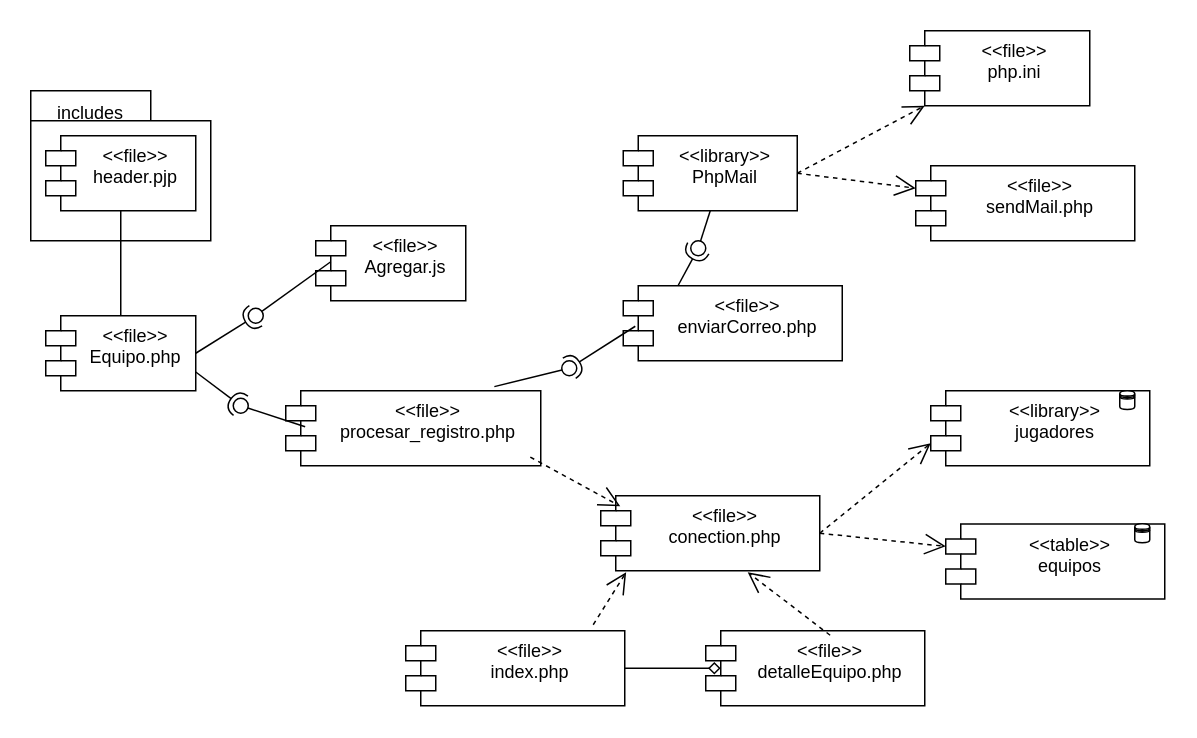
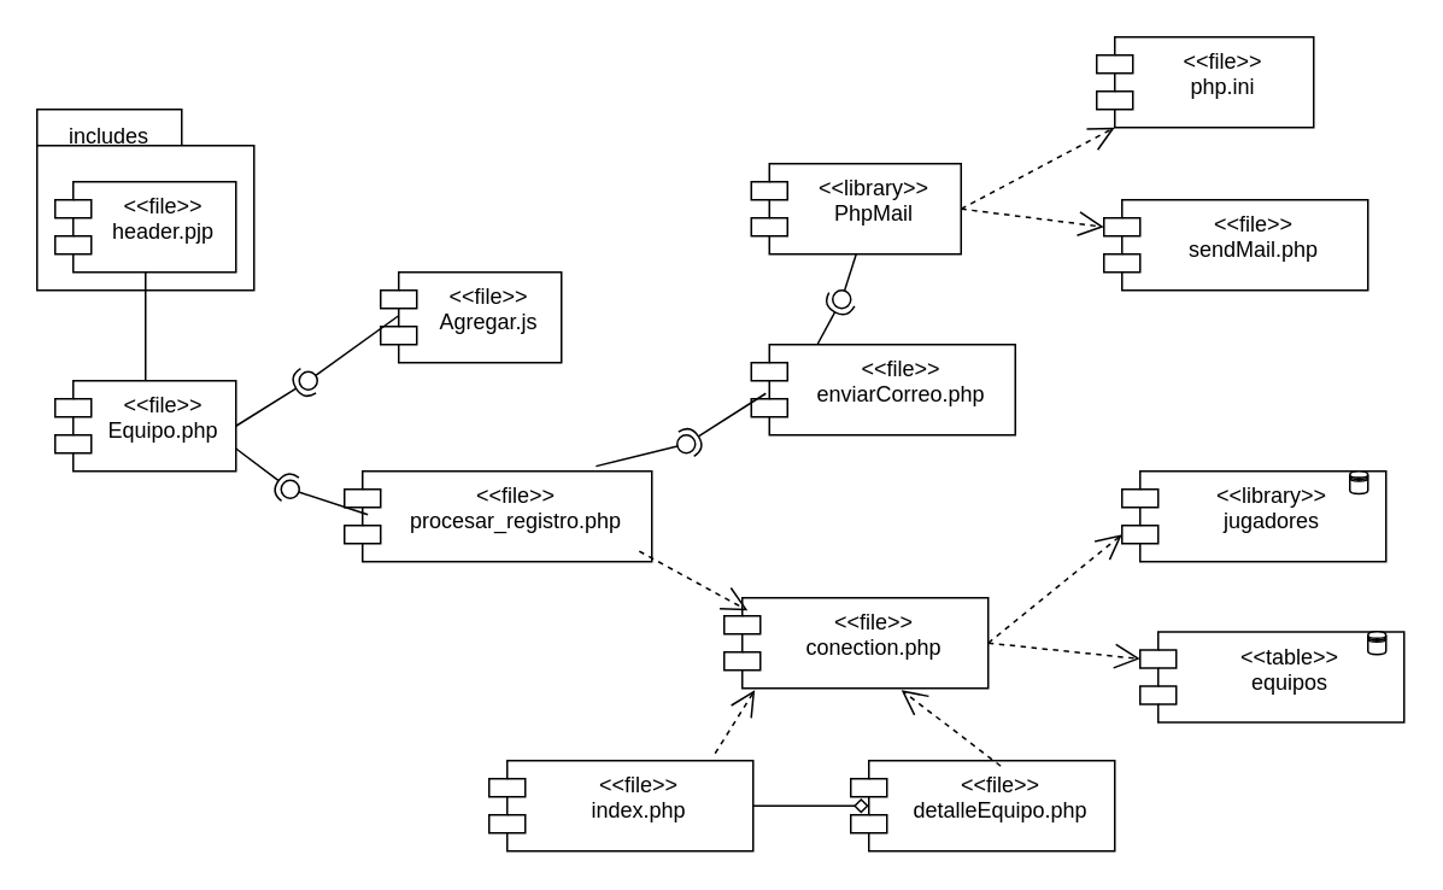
- <mxCell id="5" value="&lt;font style=&quot;vertical-align: inherit;&quot;&gt;&lt;font style=&quot;vertical-align: inherit;&quot;&gt;&lt;font style=&quot;vertical-align: inherit;&quot;&gt;&lt;font style=&quot;vertical-align: inherit;&quot;&gt;&amp;lt;&amp;lt;file&amp;gt;&amp;gt;&lt;br&gt;header.pjp&lt;br&gt;&lt;/font&gt;&lt;/font&gt;&lt;/font&gt;&lt;/font&gt;" style="shape=module;align=left;spacingLeft=20;align=center;verticalAlign=top;whiteSpace=wrap;html=1;" vertex="1" parent="1"><mxGeometry x="30" y="90" width="100" height="50" as="geometry" /></mxCell>
+ <mxCell id="5" value="&lt;font style=&quot;vertical-align: inherit;&quot;&gt;&lt;font style=&quot;vertical-align: inherit;&quot;&gt;&lt;font style=&quot;vertical-align: inherit;&quot;&gt;&lt;font style=&quot;vertical-align: inherit;&quot;&gt;&amp;lt;&amp;lt;file&amp;gt;&amp;gt;&lt;br&gt;header.pjp&lt;br&gt;&lt;/font&gt;&lt;/font&gt;&lt;/font&gt;&lt;/font&gt;" style="shape=module;align=left;spacingLeft=20;align=center;verticalAlign=top;whiteSpace=wrap;html=1;" vertex="1" parent="1"><mxGeometry x="30" y="100" width="100" height="50" as="geometry" /></mxCell>
